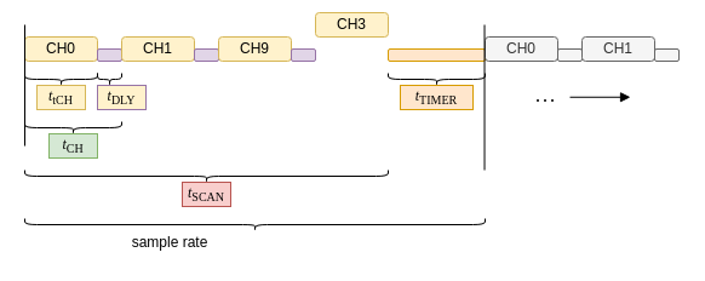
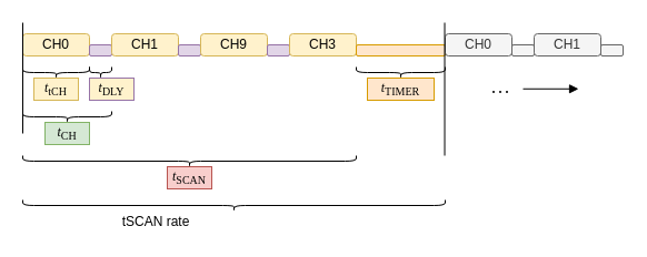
- <mxCell id="8" value="CH3" style="rounded=1;whiteSpace=wrap;html=1;fillColor=#fff2cc;strokeColor=#d6b656;" vertex="1" parent="1"><mxGeometry x="260" y="10" width="60" height="20" as="geometry" /></mxCell>
+ <mxCell id="8" value="CH3" style="rounded=1;whiteSpace=wrap;html=1;fillColor=#fff2cc;strokeColor=#d6b656;" vertex="1" parent="1"><mxGeometry x="260" y="30" width="60" height="20" as="geometry" /></mxCell>
- <mxCell id="29" value="&lt;font face=&quot;Helvetica&quot;&gt;sample rate&lt;/font&gt;" style="text;html=1;strokeColor=none;fillColor=none;align=center;verticalAlign=middle;whiteSpace=wrap;rounded=0;fontFamily=Times New Roman;" vertex="1" parent="1"><mxGeometry x="100" y="190" width="80" height="20" as="geometry" /></mxCell>
+ <mxCell id="29" value="&lt;font face=&quot;Helvetica&quot;&gt;tSCAN rate&lt;/font&gt;" style="text;html=1;strokeColor=none;fillColor=none;align=center;verticalAlign=middle;whiteSpace=wrap;rounded=0;fontFamily=Times New Roman;" vertex="1" parent="1"><mxGeometry x="100" y="190" width="80" height="20" as="geometry" /></mxCell>
